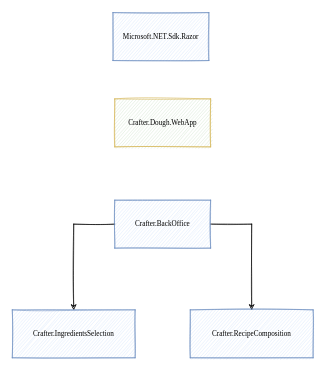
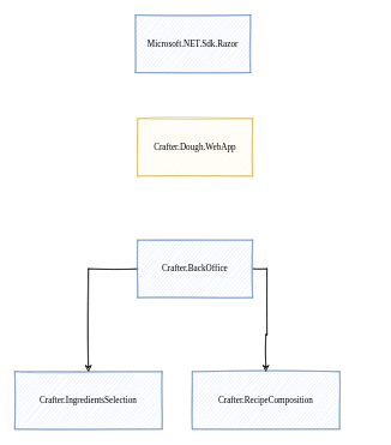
- <mxCell id="2" value="Crafter.Dough.WebApp" style="rounded=0;whiteSpace=wrap;html=1;hachureGap=4;sketch=1;fontFamily=Architects Daughter;fontSource=https%3A%2F%2Ffonts.googleapis.com%2Fcss%3Ffamily%3DArchitects%2BDaughter;fillColor=#d5e8d4;strokeColor=#d6b656;" parent="1" vertex="1"><mxGeometry x="191" y="164" width="160" height="80" as="geometry" /></mxCell>
+ <mxCell id="2" value="Crafter.Dough.WebApp" style="rounded=0;whiteSpace=wrap;html=1;hachureGap=4;sketch=1;fontFamily=Architects Daughter;fontSource=https%3A%2F%2Ffonts.googleapis.com%2Fcss%3Ffamily%3DArchitects%2BDaughter;fillColor=#fff2cc;strokeColor=#d6b656;" parent="1" vertex="1"><mxGeometry x="191" y="164" width="160" height="80" as="geometry" /></mxCell>
- <mxCell id="7" value="Crafter.RecipeComposition" style="rounded=0;whiteSpace=wrap;html=1;hachureGap=4;sketch=1;fontFamily=Architects Daughter;fontSource=https%3A%2F%2Ffonts.googleapis.com%2Fcss%3Ffamily%3DArchitects%2BDaughter;fillColor=#dae8fc;strokeColor=#6c8ebf;" parent="1" vertex="1"><mxGeometry x="317" y="516" width="205" height="80" as="geometry" /></mxCell>
+ <mxCell id="7" value="Crafter.RecipeComposition" style="rounded=0;whiteSpace=wrap;html=1;hachureGap=4;sketch=1;fontFamily=Architects Daughter;fontSource=https%3A%2F%2Ffonts.googleapis.com%2Fcss%3Ffamily%3DArchitects%2BDaughter;fillColor=#dae8fc;strokeColor=#6c8ebf;" parent="1" vertex="1"><mxGeometry x="267" y="516" width="205" height="80" as="geometry" /></mxCell>
